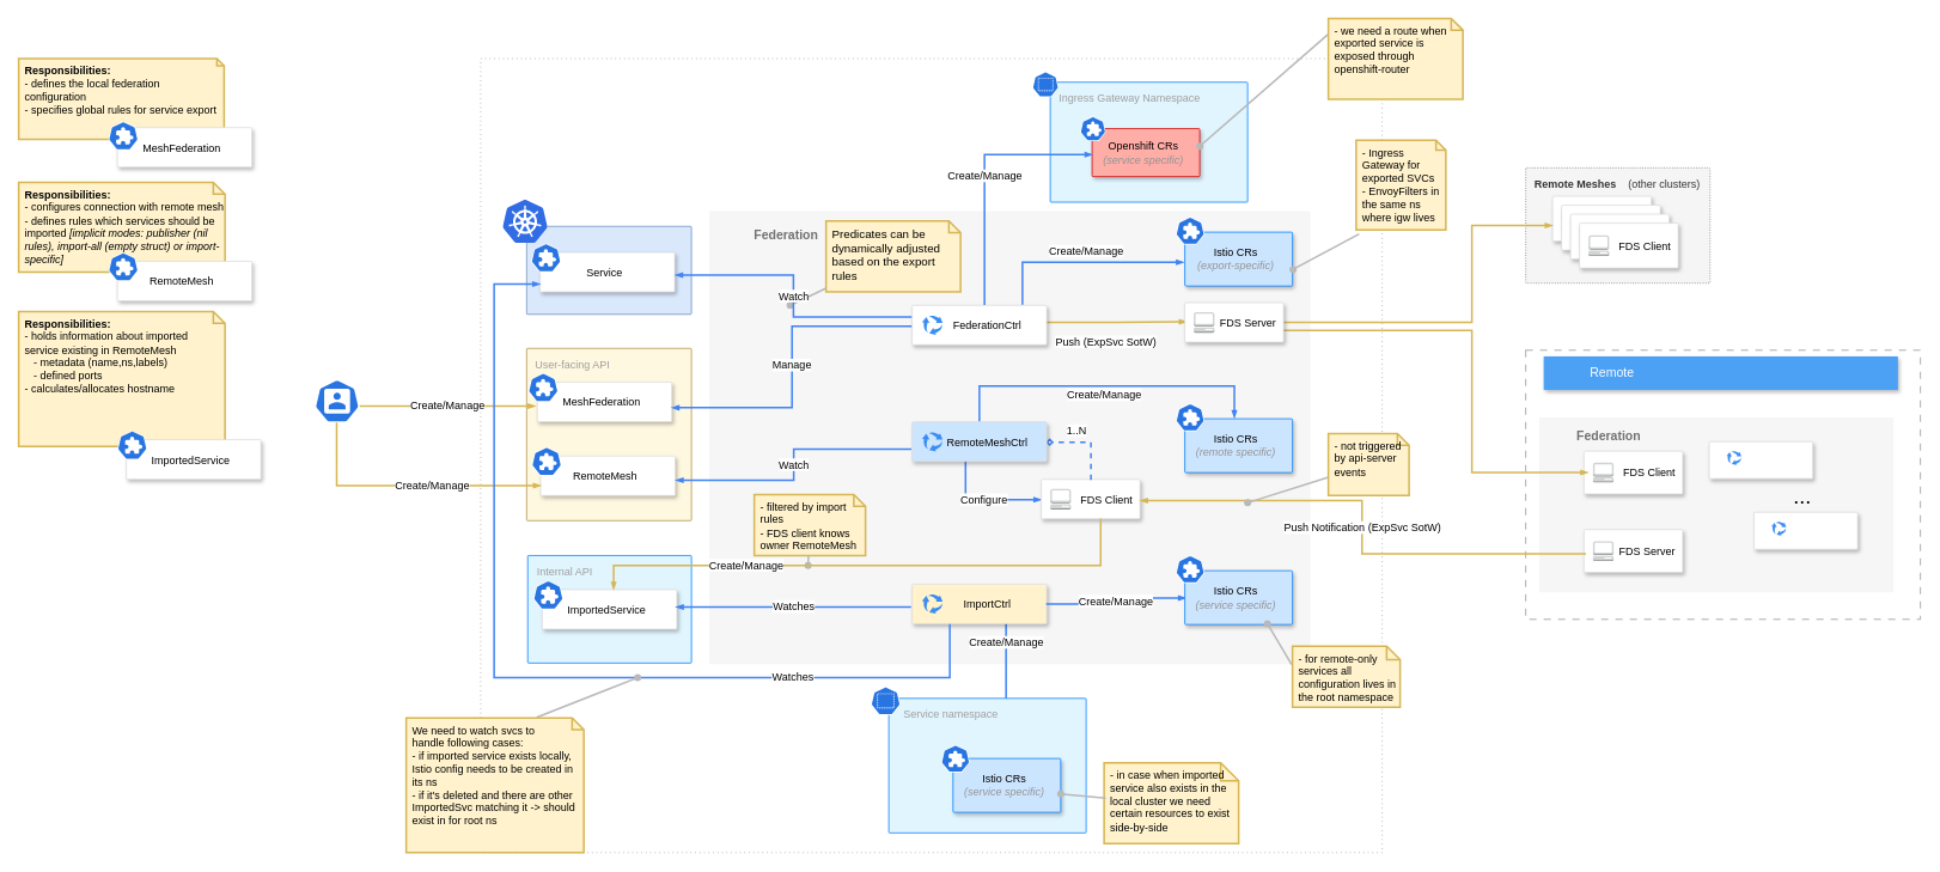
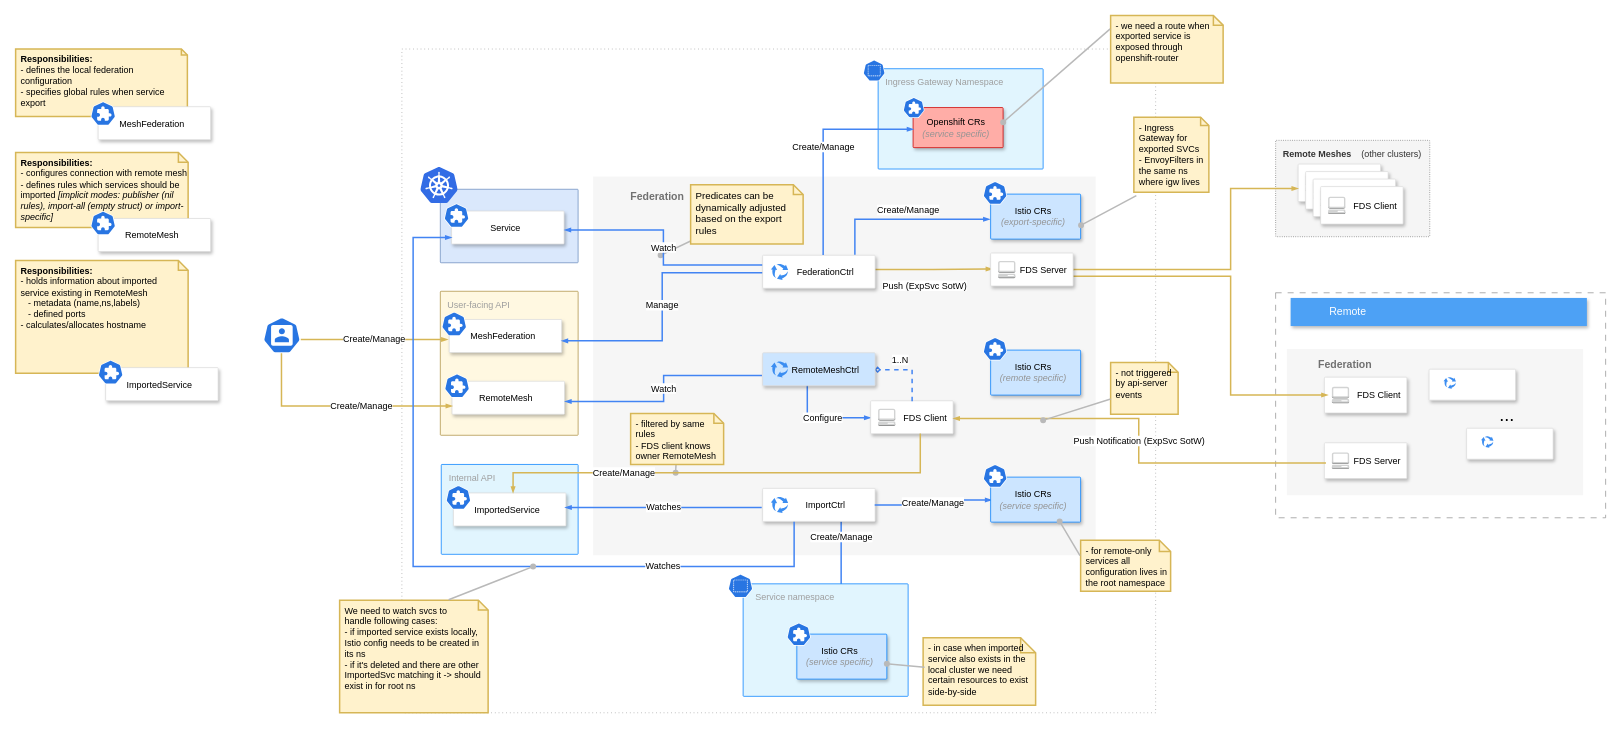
- <mxCell id="113" value="&lt;b&gt;Responsibilities:&lt;/b&gt;&lt;div&gt;- defines the local federation configuration&lt;/div&gt;&lt;div&gt;- specifies global rules for service export&lt;/div&gt;" style="shape=note;strokeWidth=2;size=8;whiteSpace=wrap;html=1;fillColor=#fff2cc;strokeColor=#d6b656;align=left;spacingLeft=5;verticalAlign=top;" parent="1" vertex="1"><mxGeometry x="20" y="64.86" width="229" height="90" as="geometry" /></mxCell>
+ <mxCell id="113" value="&lt;b&gt;Responsibilities:&lt;/b&gt;&lt;div&gt;- defines the local federation configuration&lt;/div&gt;&lt;div&gt;- specifies global rules when service export&lt;/div&gt;" style="shape=note;strokeWidth=2;size=8;whiteSpace=wrap;html=1;fillColor=#fff2cc;strokeColor=#d6b656;align=left;spacingLeft=5;verticalAlign=top;" parent="1" vertex="1"><mxGeometry x="20" y="64.86" width="229" height="90" as="geometry" /></mxCell>
- <mxCell id="85" value="&lt;span style=&quot;background-color: light-dark(#ffffff, var(--ge-dark-color, #121212));&quot;&gt;Create/Manage&lt;/span&gt;" style="edgeStyle=orthogonalEdgeStyle;rounded=0;html=1;labelBackgroundColor=none;startFill=1;startSize=4;endArrow=blockThin;endFill=1;endSize=4;jettySize=auto;orthogonalLoop=1;strokeColor=#4284F3;strokeWidth=2;fontSize=12;fontColor=#000000;align=center;dashed=0;exitX=0.5;exitY=-0.008;exitDx=0;exitDy=0;exitPerimeter=0;entryX=0.46;entryY=-0.007;entryDx=0;entryDy=0;entryPerimeter=0;" parent="1" source="101" target="83" edge="1"><mxGeometry x="-0.005" y="-10" relative="1" as="geometry"><mxPoint x="1166" y="444.3" as="sourcePoint" /><mxPoint x="1313" y="448.3" as="targetPoint" /><Array as="points"><mxPoint x="1091" y="429.86" /><mxPoint x="1375" y="429.86" /></Array><mxPoint as="offset" /></mxGeometry></mxCell>
- <mxCell id="103" value="&lt;div&gt;&lt;span style=&quot;background-color: transparent; color: light-dark(rgb(0, 0, 0), rgb(255, 255, 255));&quot;&gt;&lt;font&gt;- filtered by import rules&lt;/font&gt;&lt;/span&gt;&lt;/div&gt;&lt;div&gt;&lt;font&gt;- FDS client knows owner RemoteMesh&lt;/font&gt;&lt;/div&gt;" style="shape=note;strokeWidth=2;size=13;whiteSpace=wrap;html=1;fillColor=#fff2cc;strokeColor=#d6b656;align=left;spacingLeft=5;verticalAlign=top;movable=1;resizable=1;rotatable=1;deletable=1;editable=1;locked=0;connectable=1;" parent="1" vertex="1"><mxGeometry x="840" y="550.77" width="124" height="68" as="geometry" /></mxCell>
+ <mxCell id="103" value="&lt;div&gt;&lt;span style=&quot;background-color: transparent; color: light-dark(rgb(0, 0, 0), rgb(255, 255, 255));&quot;&gt;&lt;font&gt;- filtered by same rules&lt;/font&gt;&lt;/span&gt;&lt;/div&gt;&lt;div&gt;&lt;font&gt;- FDS client knows owner RemoteMesh&lt;/font&gt;&lt;/div&gt;" style="shape=note;strokeWidth=2;size=13;whiteSpace=wrap;html=1;fillColor=#fff2cc;strokeColor=#d6b656;align=left;spacingLeft=5;verticalAlign=top;movable=1;resizable=1;rotatable=1;deletable=1;editable=1;locked=0;connectable=1;" parent="1" vertex="1"><mxGeometry x="840" y="550.77" width="124" height="68" as="geometry" /></mxCell>
- <mxCell id="76" value="ImportCtrl" style="strokeColor=#dddddd;shadow=1;strokeWidth=1;rounded=1;absoluteArcSize=1;arcSize=2;align=center;spacingRight=6;spacingLeft=24;fillColor=#fff2cc;" parent="75" vertex="1"><mxGeometry width="150" height="44" as="geometry" /></mxCell>
+ <mxCell id="76" value="ImportCtrl" style="strokeColor=#dddddd;shadow=1;strokeWidth=1;rounded=1;absoluteArcSize=1;arcSize=2;align=center;spacingRight=6;spacingLeft=24;" parent="75" vertex="1"><mxGeometry width="150" height="44" as="geometry" /></mxCell>
